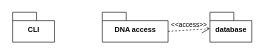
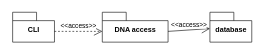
- <mxCell id="6" value="&amp;lt;&amp;lt;access&amp;gt;&amp;gt;" style="edgeStyle=none;html=1;endArrow=open;endSize=12;dashed=1;verticalAlign=bottom;exitX=0;exitY=0;exitDx=110;exitDy=32;exitPerimeter=0;" edge="1" parent="1" source="3" target="4"><mxGeometry width="160" relative="1" as="geometry"><mxPoint x="20" y="90" as="sourcePoint" /><mxPoint x="180" y="90" as="targetPoint" /></mxGeometry></mxCell>
+ <mxCell id="6" value="&amp;lt;&amp;lt;access&amp;gt;&amp;gt;" style="edgeStyle=none;html=1;endArrow=open;endSize=12;dashed=0;verticalAlign=bottom;exitX=0;exitY=0;exitDx=110;exitDy=32;exitPerimeter=0;" edge="1" parent="1" source="3" target="4"><mxGeometry width="160" relative="1" as="geometry"><mxPoint x="20" y="90" as="sourcePoint" /><mxPoint x="180" y="90" as="targetPoint" /></mxGeometry></mxCell>
+ <mxCell id="5" value="&amp;lt;&amp;lt;access&amp;gt;&amp;gt;" style="edgeStyle=none;html=1;endArrow=open;endSize=12;dashed=1;verticalAlign=bottom;entryX=0;entryY=0;entryDx=0;entryDy=32;entryPerimeter=0;exitX=0;exitY=0;exitDx=70;exitDy=32;exitPerimeter=0;" edge="1" parent="1" source="2" target="3"><mxGeometry width="160" relative="1" as="geometry"><mxPoint x="20" y="90" as="sourcePoint" /><mxPoint x="180" y="90" as="targetPoint" /></mxGeometry></mxCell>
